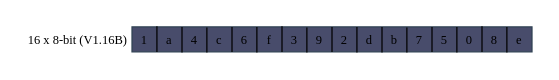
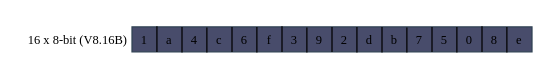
- <mxCell id="10" value="16 x 8-bit (V1.16B)" style="text;html=1;strokeColor=none;fillColor=none;align=left;verticalAlign=middle;whiteSpace=wrap;rounded=0;fontSize=10;fontFamily=Computer Modern;" vertex="1" parent="1"><mxGeometry x="20" y="23.5" width="100" height="15" as="geometry" /></mxCell>
+ <mxCell id="10" value="16 x 8-bit (V8.16B)" style="text;html=1;strokeColor=none;fillColor=none;align=left;verticalAlign=middle;whiteSpace=wrap;rounded=0;fontSize=10;fontFamily=Computer Modern;" vertex="1" parent="1"><mxGeometry x="20" y="23.5" width="100" height="15" as="geometry" /></mxCell>
